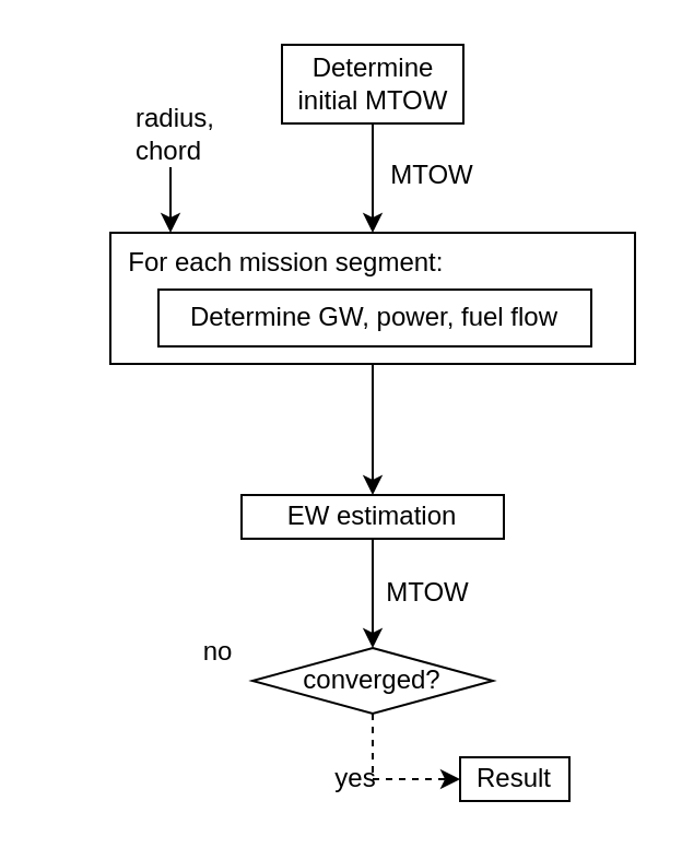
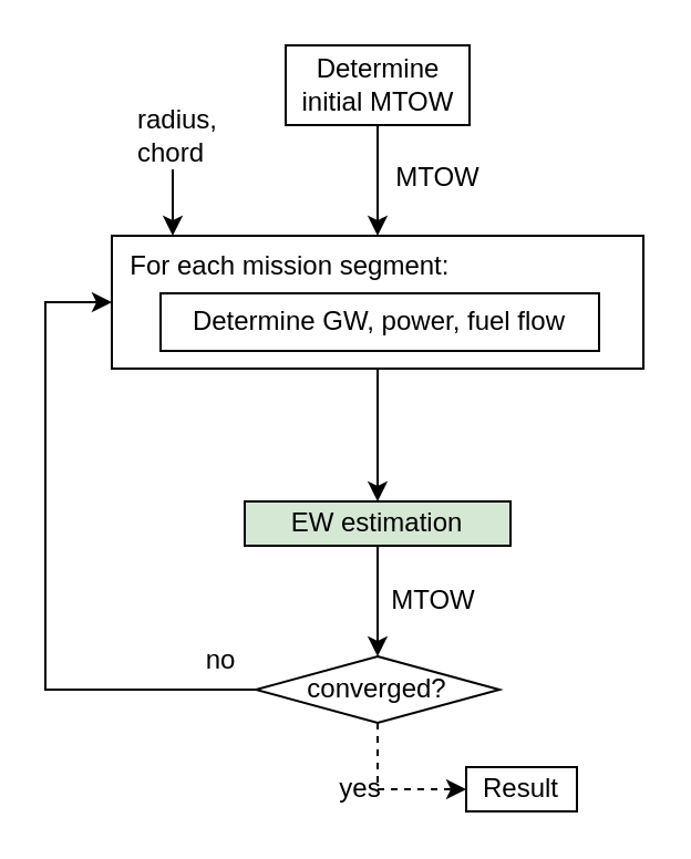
- <mxCell id="7" value="EW estimation" style="whiteSpace=wrap;html=1;shadow=0;" parent="1" vertex="1"><mxGeometry x="110" y="226" width="120" height="20" as="geometry" /></mxCell>
+ <mxCell id="7" value="EW estimation" style="whiteSpace=wrap;html=1;shadow=0;fillColor=#d5e8d4;" parent="1" vertex="1"><mxGeometry x="110" y="226" width="120" height="20" as="geometry" /></mxCell>
+ <mxCell id="9" style="edgeStyle=orthogonalEdgeStyle;rounded=0;orthogonalLoop=1;jettySize=auto;html=1;shadow=0;" parent="1" source="10" target="5" edge="1"><mxGeometry relative="1" as="geometry"><mxPoint x="10" y="96" as="targetPoint" /><Array as="points"><mxPoint x="20" y="311" /><mxPoint x="20" y="136" /></Array><mxPoint x="90" y="326" as="sourcePoint" /></mxGeometry></mxCell>
